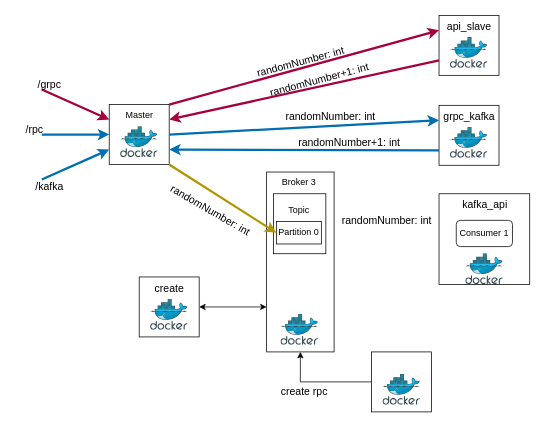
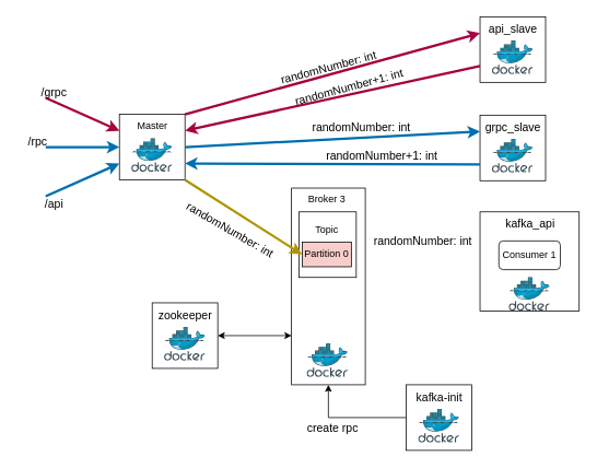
- <mxCell id="10" value="&lt;font style=&quot;font-size: 14px;&quot;&gt;grpc_kafka&lt;/font&gt;" style="text;html=1;align=center;verticalAlign=middle;resizable=0;points=[];autosize=1;strokeColor=none;fillColor=none;" vertex="1" parent="1"><mxGeometry x="580" y="140" width="90" height="30" as="geometry" /></mxCell>
+ <mxCell id="10" value="&lt;font style=&quot;font-size: 14px;&quot;&gt;grpc_slave&lt;/font&gt;" style="text;html=1;align=center;verticalAlign=middle;resizable=0;points=[];autosize=1;strokeColor=none;fillColor=none;" vertex="1" parent="1"><mxGeometry x="580" y="140" width="90" height="30" as="geometry" /></mxCell>
- <mxCell id="19" value="&lt;font style=&quot;font-size: 14px;&quot;&gt;/kafka&lt;/font&gt;" style="text;html=1;align=center;verticalAlign=middle;resizable=0;points=[];autosize=1;strokeColor=none;fillColor=none;" vertex="1" parent="1"><mxGeometry x="35" y="233" width="60" height="30" as="geometry" /></mxCell>
+ <mxCell id="19" value="&lt;font style=&quot;font-size: 14px;&quot;&gt;/api&lt;/font&gt;" style="text;html=1;align=center;verticalAlign=middle;resizable=0;points=[];autosize=1;strokeColor=none;fillColor=none;" vertex="1" parent="1"><mxGeometry x="35" y="233" width="60" height="30" as="geometry" /></mxCell>
- <mxCell id="32" value="Partition 0" style="rounded=0;whiteSpace=wrap;html=1;" vertex="1" parent="1"><mxGeometry x="368" y="295" width="60" height="30" as="geometry" /></mxCell>
+ <mxCell id="32" value="Partition 0" style="rounded=0;whiteSpace=wrap;html=1;fillColor=#f8cecc;" vertex="1" parent="1"><mxGeometry x="368" y="295" width="60" height="30" as="geometry" /></mxCell>
- <mxCell id="39" value="&lt;font style=&quot;font-size: 14px;&quot;&gt;create&lt;/font&gt;" style="text;html=1;align=center;verticalAlign=middle;resizable=0;points=[];autosize=1;strokeColor=none;fillColor=none;" vertex="1" parent="1"><mxGeometry x="180" y="369" width="90" height="30" as="geometry" /></mxCell>
+ <mxCell id="39" value="&lt;font style=&quot;font-size: 14px;&quot;&gt;zookeeper&lt;/font&gt;" style="text;html=1;align=center;verticalAlign=middle;resizable=0;points=[];autosize=1;strokeColor=none;fillColor=none;" vertex="1" parent="1"><mxGeometry x="180" y="369" width="90" height="30" as="geometry" /></mxCell>
+ <mxCell id="45" value="&lt;font style=&quot;font-size: 14px;&quot;&gt;kafka-init&lt;/font&gt;" style="text;html=1;align=center;verticalAlign=middle;resizable=0;points=[];autosize=1;strokeColor=none;fillColor=none;" vertex="1" parent="1"><mxGeometry x="495" y="469" width="80" height="30" as="geometry" /></mxCell>
